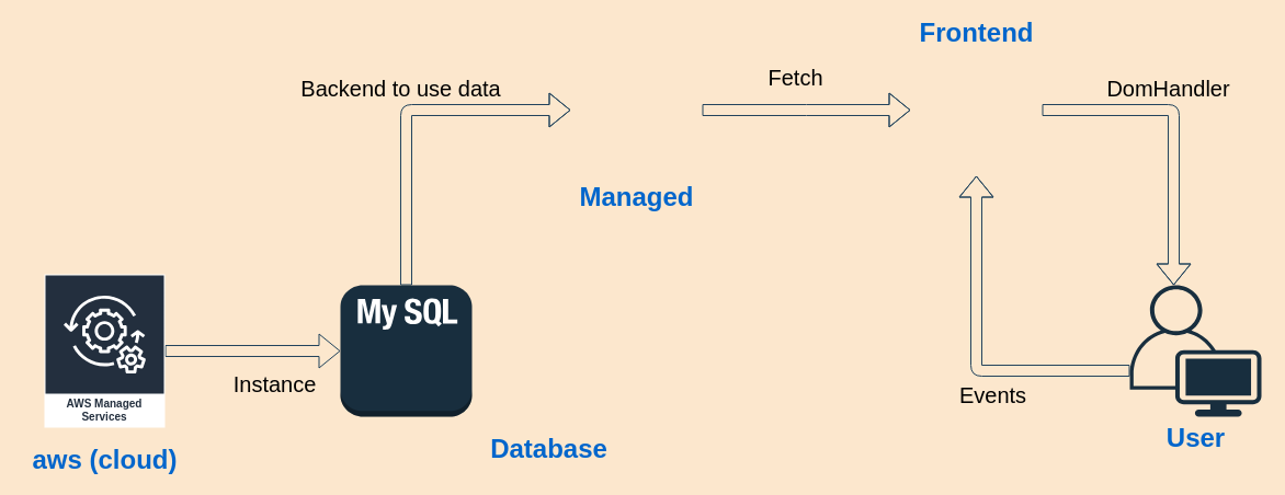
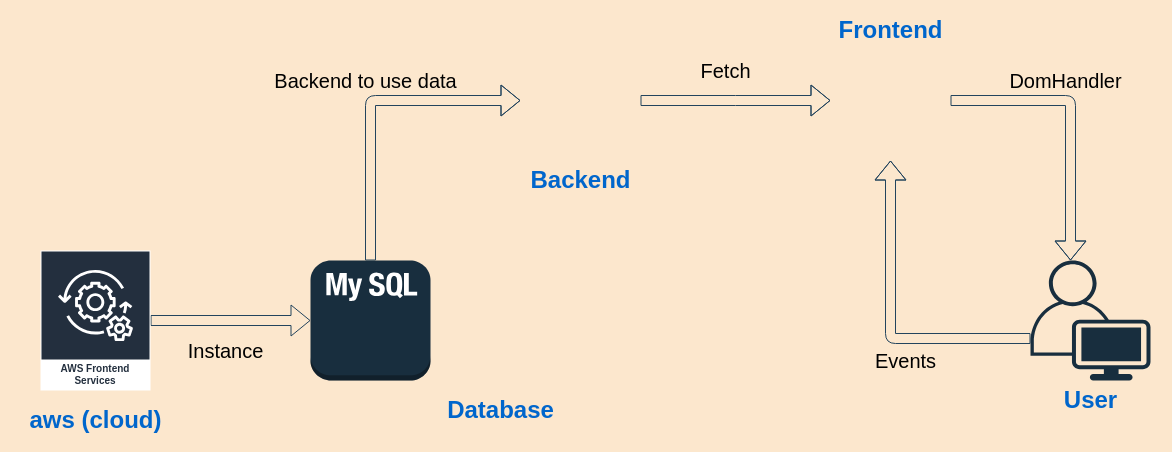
- <mxCell id="19" value="&lt;font style=&quot;font-size: 24px&quot; color=&quot;#0066cc&quot;&gt;Managed&lt;/font&gt;" style="text;html=1;resizable=0;autosize=1;align=center;verticalAlign=middle;points=[];rounded=0;sketch=0;strokeWidth=5;fontStyle=1;dashed=1;" parent="1" vertex="1"><mxGeometry x="520" y="170" width="120" height="20" as="geometry" /></mxCell>
+ <mxCell id="19" value="&lt;font style=&quot;font-size: 24px&quot; color=&quot;#0066cc&quot;&gt;Backend&lt;/font&gt;" style="text;html=1;resizable=0;autosize=1;align=center;verticalAlign=middle;points=[];rounded=0;sketch=0;strokeWidth=5;fontStyle=1;dashed=1;" parent="1" vertex="1"><mxGeometry x="520" y="170" width="120" height="20" as="geometry" /></mxCell>
- <mxCell id="15" value="&lt;font color=&quot;#000000&quot; style=&quot;font-size: 20px&quot;&gt;Instance&lt;/font&gt;" style="text;html=1;resizable=0;autosize=1;align=center;verticalAlign=middle;points=[];fillColor=none;strokeColor=none;rounded=0;sketch=0;fontColor=#FFFFFF;strokeWidth=5;" parent="1" vertex="1"><mxGeometry x="205" y="340" width="90" height="20" as="geometry" /></mxCell>
+ <mxCell id="15" value="&lt;font color=&quot;#000000&quot; style=&quot;font-size: 20px&quot;&gt;Instance&lt;/font&gt;" style="text;html=1;resizable=0;autosize=1;align=center;verticalAlign=middle;points=[];fillColor=none;strokeColor=none;rounded=0;sketch=0;fontColor=#FFFFFF;strokeWidth=5;" parent="1" vertex="1"><mxGeometry x="180" y="340" width="90" height="20" as="geometry" /></mxCell>
- <mxCell id="14" value="AWS Managed Services" style="sketch=0;outlineConnect=0;fontColor=#232F3E;gradientColor=none;strokeColor=#ffffff;fillColor=#232F3E;dashed=0;verticalLabelPosition=middle;verticalAlign=bottom;align=center;html=1;whiteSpace=wrap;fontSize=10;fontStyle=1;spacing=3;shape=mxgraph.aws4.productIcon;prIcon=mxgraph.aws4.managed_services;rounded=0;" parent="1" vertex="1"><mxGeometry x="40" y="250" width="110" height="140" as="geometry" /></mxCell>
+ <mxCell id="14" value="AWS Frontend Services" style="sketch=0;outlineConnect=0;fontColor=#232F3E;gradientColor=none;strokeColor=#ffffff;fillColor=#232F3E;dashed=0;verticalLabelPosition=middle;verticalAlign=bottom;align=center;html=1;whiteSpace=wrap;fontSize=10;fontStyle=1;spacing=3;shape=mxgraph.aws4.productIcon;prIcon=mxgraph.aws4.managed_services;rounded=0;" parent="1" vertex="1"><mxGeometry x="40" y="250" width="110" height="140" as="geometry" /></mxCell>
